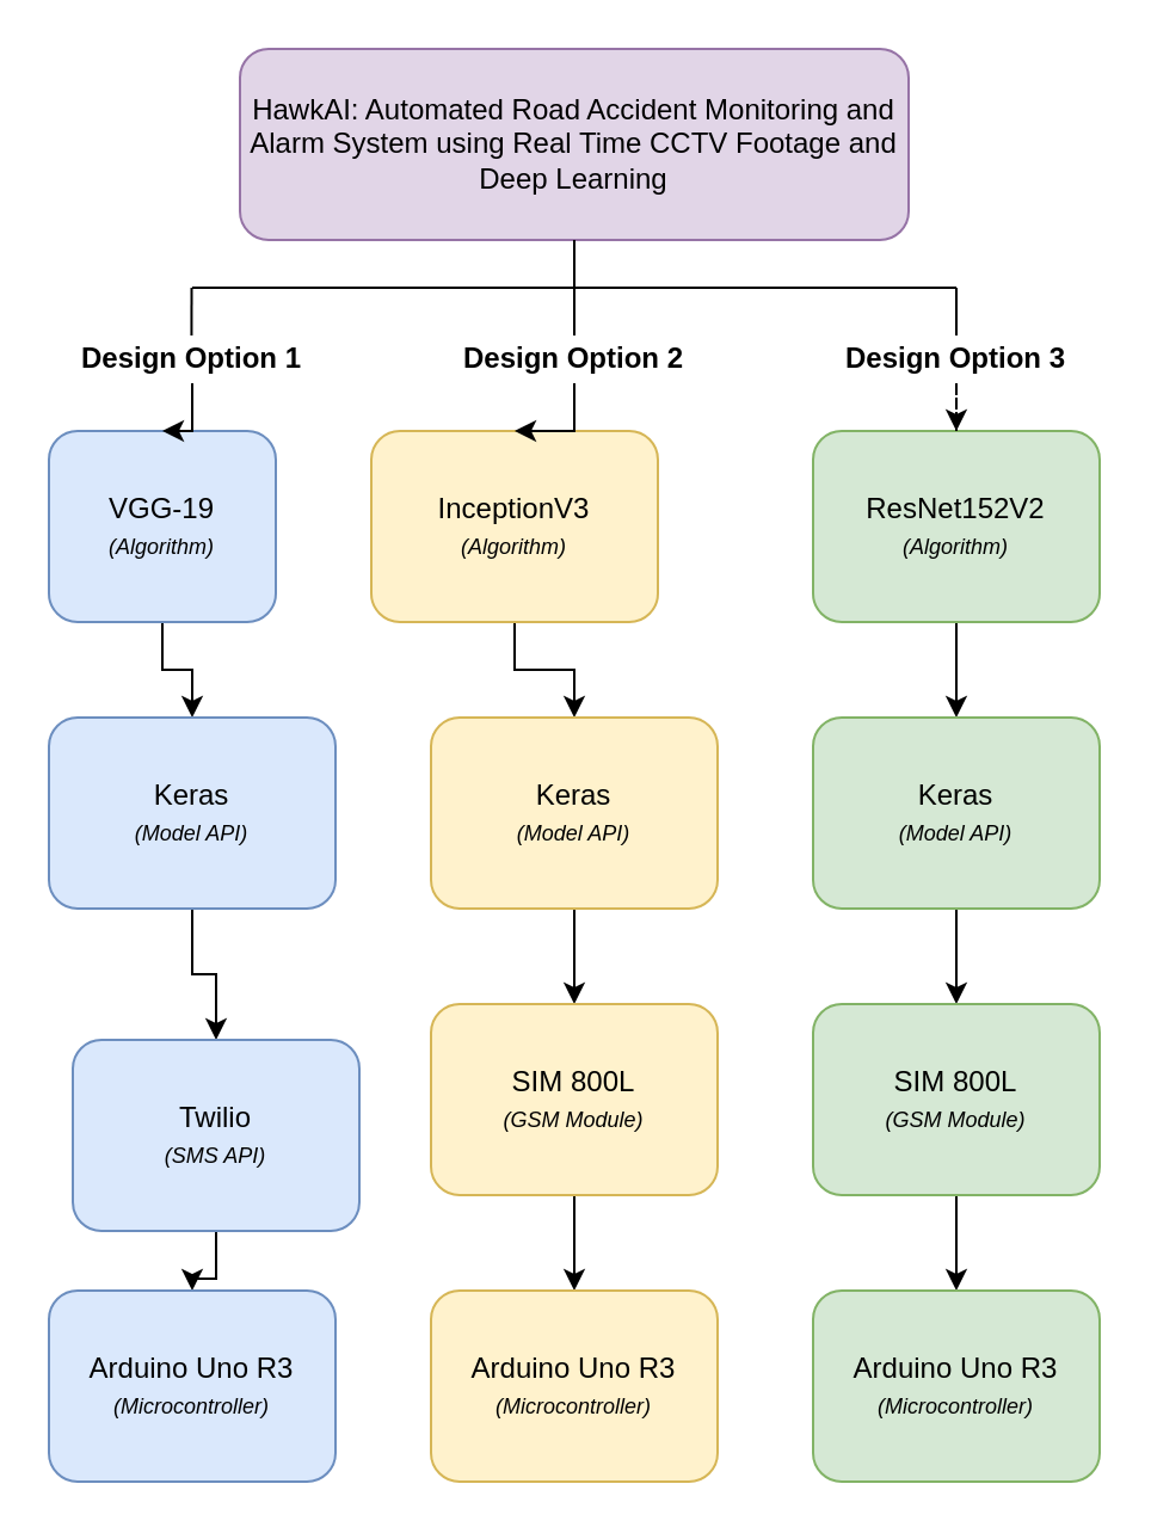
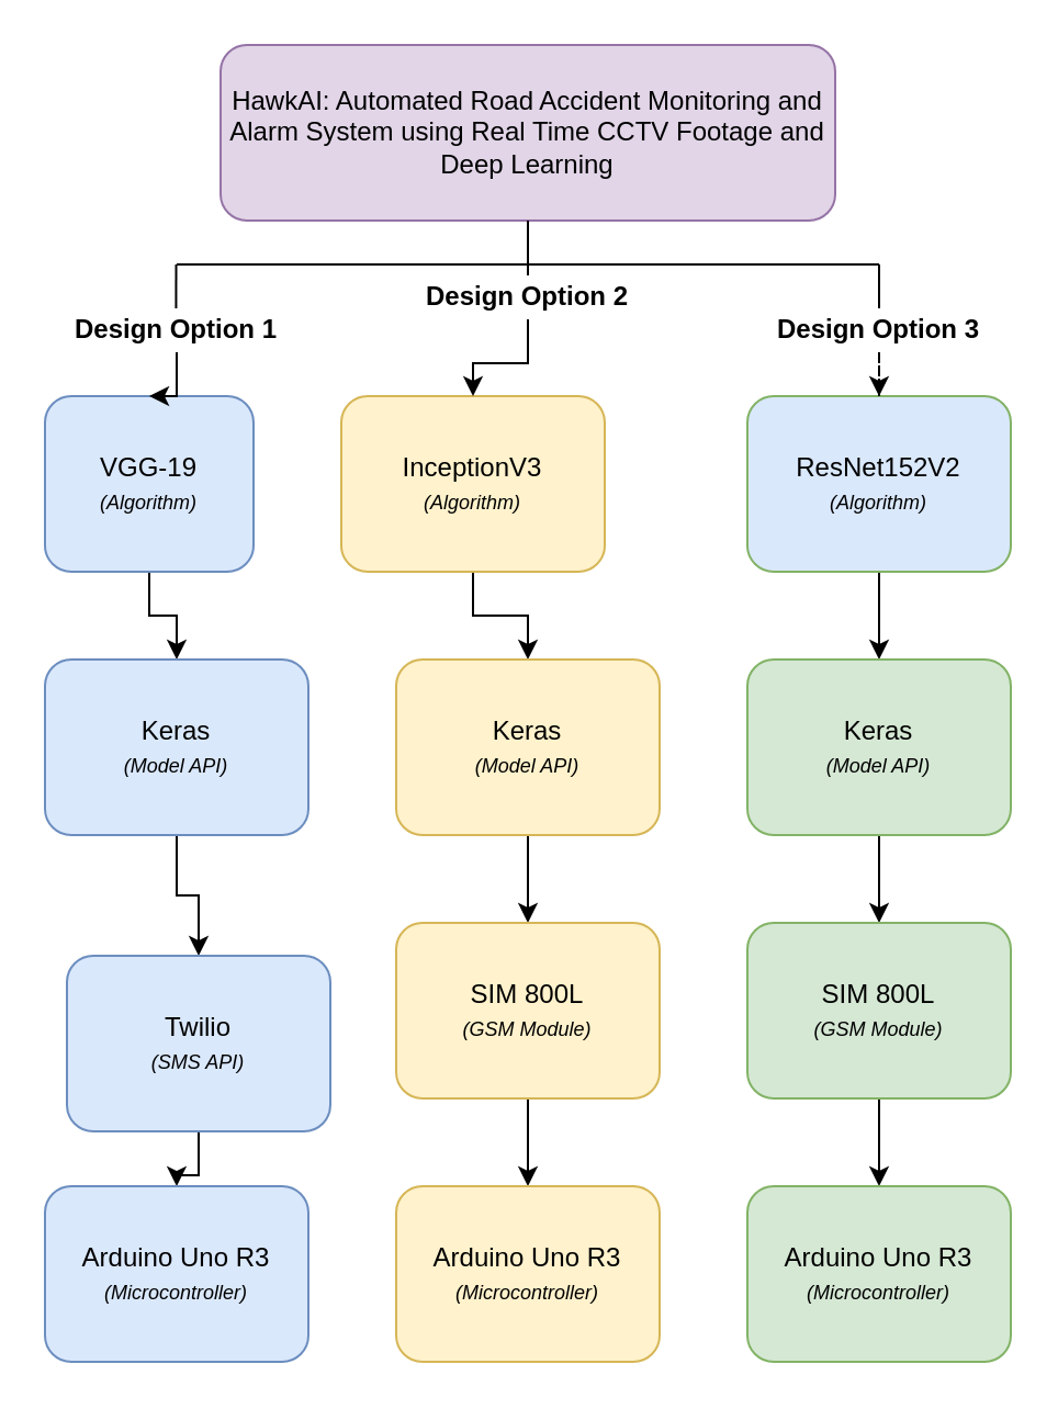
- <mxCell id="27" value="&lt;b&gt;Design Option 2&lt;/b&gt;" style="text;html=1;strokeColor=none;fillColor=none;align=center;verticalAlign=middle;whiteSpace=wrap;rounded=0;" parent="1" vertex="1"><mxGeometry x="180" y="140" width="120" height="20" as="geometry" /></mxCell>
+ <mxCell id="27" value="&lt;b&gt;Design Option 2&lt;/b&gt;" style="text;html=1;strokeColor=none;fillColor=none;align=center;verticalAlign=middle;whiteSpace=wrap;rounded=0;" parent="1" vertex="1"><mxGeometry x="180" y="125" width="120" height="20" as="geometry" /></mxCell>
- <mxCell id="8" value="ResNet152V2&lt;br&gt;&lt;i&gt;&lt;font style=&quot;font-size: 9px&quot;&gt;(Algorithm)&lt;/font&gt;&lt;/i&gt;" style="rounded=1;whiteSpace=wrap;html=1;fillColor=#d5e8d4;strokeColor=#82b366;" parent="1" vertex="1"><mxGeometry x="340" y="180" width="120" height="80" as="geometry" /></mxCell>
+ <mxCell id="8" value="ResNet152V2&lt;br&gt;&lt;i&gt;&lt;font style=&quot;font-size: 9px&quot;&gt;(Algorithm)&lt;/font&gt;&lt;/i&gt;" style="rounded=1;whiteSpace=wrap;html=1;fillColor=#dae8fc;strokeColor=#82b366;" parent="1" vertex="1"><mxGeometry x="340" y="180" width="120" height="80" as="geometry" /></mxCell>
